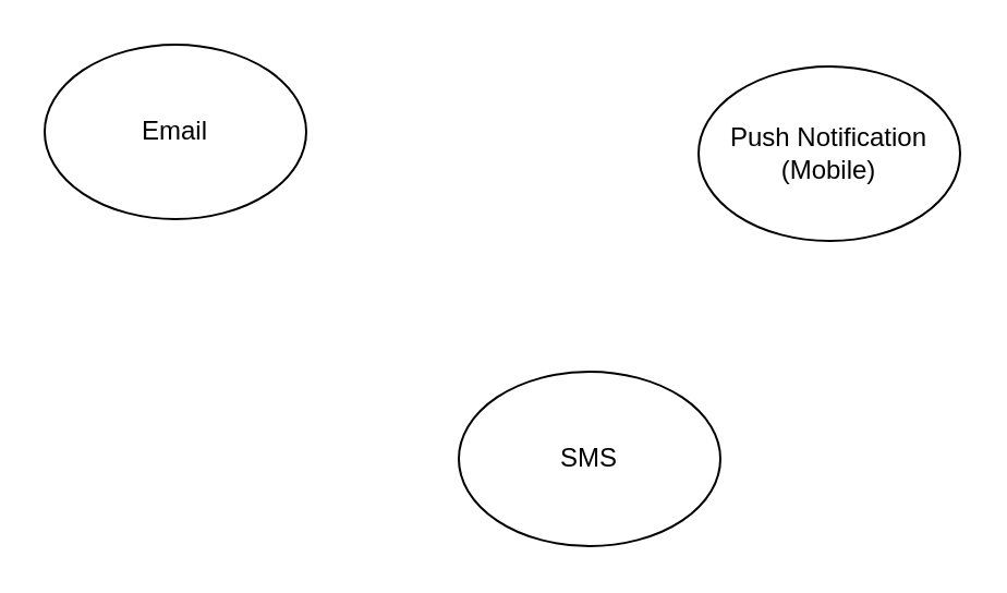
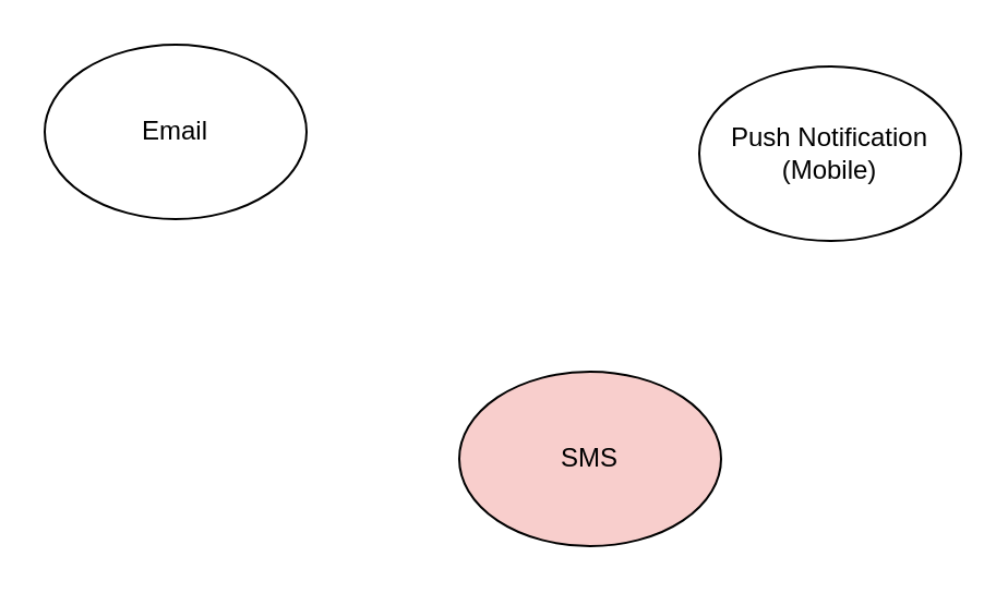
- <mxCell id="2" value="SMS" style="ellipse;whiteSpace=wrap;html=1;" vertex="1" parent="1"><mxGeometry x="210" y="170" width="120" height="80" as="geometry" /></mxCell>
+ <mxCell id="2" value="SMS" style="ellipse;whiteSpace=wrap;html=1;fillColor=#f8cecc;" vertex="1" parent="1"><mxGeometry x="210" y="170" width="120" height="80" as="geometry" /></mxCell>
